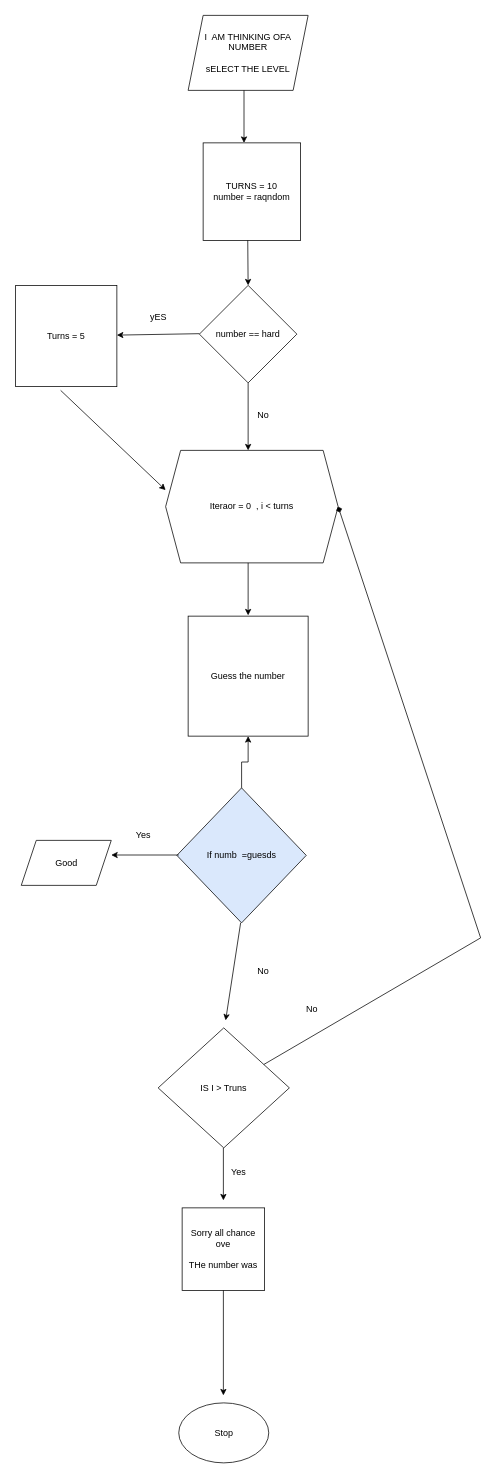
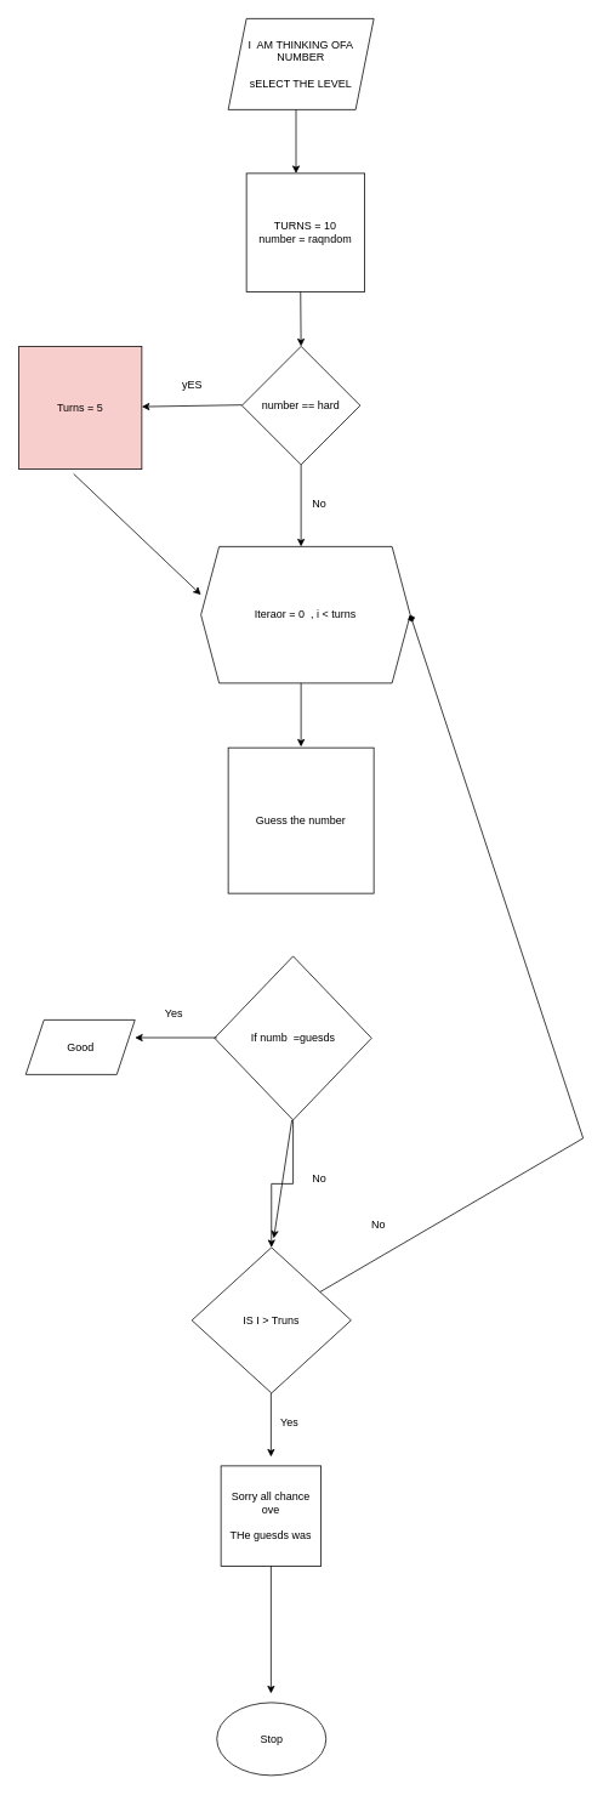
- <mxCell id="9" value="Turns = 5" style="whiteSpace=wrap;html=1;aspect=fixed;" vertex="1" parent="1"><mxGeometry x="20" y="380" width="135" height="135" as="geometry" /></mxCell>
+ <mxCell id="9" value="Turns = 5" style="whiteSpace=wrap;html=1;aspect=fixed;fillColor=#f8cecc;" vertex="1" parent="1"><mxGeometry x="20" y="380" width="135" height="135" as="geometry" /></mxCell>
- <mxCell id="24" value="" style="edgeStyle=orthogonalEdgeStyle;rounded=0;orthogonalLoop=1;jettySize=auto;html=1;" edge="1" parent="1" source="25" target="23"><mxGeometry relative="1" as="geometry" /></mxCell>
+ <mxCell id="24" value="" style="edgeStyle=orthogonalEdgeStyle;rounded=0;orthogonalLoop=1;jettySize=auto;html=1;" edge="1" parent="1" source="25" target="14"><mxGeometry relative="1" as="geometry" /></mxCell>
- <mxCell id="25" value="If numb&amp;nbsp; =guesds" style="rhombus;whiteSpace=wrap;html=1;fillColor=#dae8fc;" vertex="1" parent="1"><mxGeometry x="235" y="1050" width="172.5" height="180" as="geometry" /></mxCell>
+ <mxCell id="25" value="If numb&amp;nbsp; =guesds" style="rhombus;whiteSpace=wrap;html=1;" vertex="1" parent="1"><mxGeometry x="235" y="1050" width="172.5" height="180" as="geometry" /></mxCell>
- <mxCell id="18" value="Sorry all chance ove&lt;br&gt;&lt;br&gt;THe number was" style="whiteSpace=wrap;html=1;aspect=fixed;" vertex="1" parent="1"><mxGeometry x="242" y="1610" width="110" height="110" as="geometry" /></mxCell>
+ <mxCell id="18" value="Sorry all chance ove&lt;br&gt;&lt;br&gt;THe guesds was" style="whiteSpace=wrap;html=1;aspect=fixed;" vertex="1" parent="1"><mxGeometry x="242" y="1610" width="110" height="110" as="geometry" /></mxCell>
